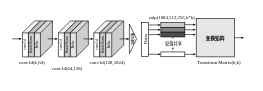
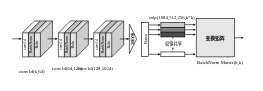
- <mxCell id="41" value="&lt;font style=&quot;font-size: 8px;&quot; face=&quot;Times New Roman&quot;&gt;conv1d(k,64)&lt;/font&gt;" style="text;html=1;strokeColor=none;fillColor=none;align=center;verticalAlign=middle;whiteSpace=wrap;rounded=0;fontSize=11;fontFamily=Helvetica;fontColor=default;" vertex="1" parent="1"><mxGeometry x="34.5" y="94" width="36" height="16.25" as="geometry" /></mxCell>
+ <mxCell id="41" value="&lt;font style=&quot;font-size: 8px;&quot; face=&quot;Times New Roman&quot;&gt;conv1d(k,64)&lt;/font&gt;" style="text;html=1;strokeColor=none;fillColor=none;align=center;verticalAlign=middle;whiteSpace=wrap;rounded=0;fontSize=11;fontFamily=Helvetica;fontColor=default;" vertex="1" parent="1"><mxGeometry x="34.5" y="109" width="36" height="16.25" as="geometry" /></mxCell>
- <mxCell id="43" value="&lt;font style=&quot;font-size: 8px;&quot; face=&quot;Times New Roman&quot;&gt;conv1d(128,1024)&lt;/font&gt;" style="text;html=1;strokeColor=none;fillColor=none;align=center;verticalAlign=middle;whiteSpace=wrap;rounded=0;fontSize=11;fontFamily=Helvetica;fontColor=default;" vertex="1" parent="1"><mxGeometry x="161" y="94" width="36" height="16.25" as="geometry" /></mxCell>
+ <mxCell id="43" value="&lt;font style=&quot;font-size: 8px;&quot; face=&quot;Times New Roman&quot;&gt;conv1d(128,1024)&lt;/font&gt;" style="text;html=1;strokeColor=none;fillColor=none;align=center;verticalAlign=middle;whiteSpace=wrap;rounded=0;fontSize=11;fontFamily=Helvetica;fontColor=default;" vertex="1" parent="1"><mxGeometry x="141" y="104" width="36" height="16.25" as="geometry" /></mxCell>
- <mxCell id="46" value="&lt;span style=&quot;color: rgb(0, 0, 0); font-family: &amp;quot;Times New Roman&amp;quot;; font-size: 8px; font-style: normal; font-variant-ligatures: normal; font-variant-caps: normal; font-weight: 400; letter-spacing: normal; orphans: 2; text-align: center; text-indent: 0px; text-transform: none; widows: 2; word-spacing: 0px; -webkit-text-stroke-width: 0px; background-color: rgb(251, 251, 251); text-decoration-thickness: initial; text-decoration-style: initial; text-decoration-color: initial; float: none; display: inline !important;&quot;&gt;Transform Matrix(k,k)&lt;/span&gt;" style="text;whiteSpace=wrap;html=1;fontSize=11;fontFamily=Helvetica;fontColor=default;" vertex="1" parent="1"><mxGeometry x="327" y="88.75" width="90" height="40" as="geometry" /></mxCell>
+ <mxCell id="46" value="&lt;span style=&quot;color: rgb(0, 0, 0); font-family: &amp;quot;Times New Roman&amp;quot;; font-size: 8px; font-style: normal; font-variant-ligatures: normal; font-variant-caps: normal; font-weight: 400; letter-spacing: normal; orphans: 2; text-align: center; text-indent: 0px; text-transform: none; widows: 2; word-spacing: 0px; -webkit-text-stroke-width: 0px; background-color: rgb(251, 251, 251); text-decoration-thickness: initial; text-decoration-style: initial; text-decoration-color: initial; float: none; display: inline !important;&quot;&gt;BatchNorm Matrix(k,k)&lt;/span&gt;" style="text;whiteSpace=wrap;html=1;fontSize=11;fontFamily=Helvetica;fontColor=default;" vertex="1" parent="1"><mxGeometry x="327" y="88.75" width="90" height="40" as="geometry" /></mxCell>
